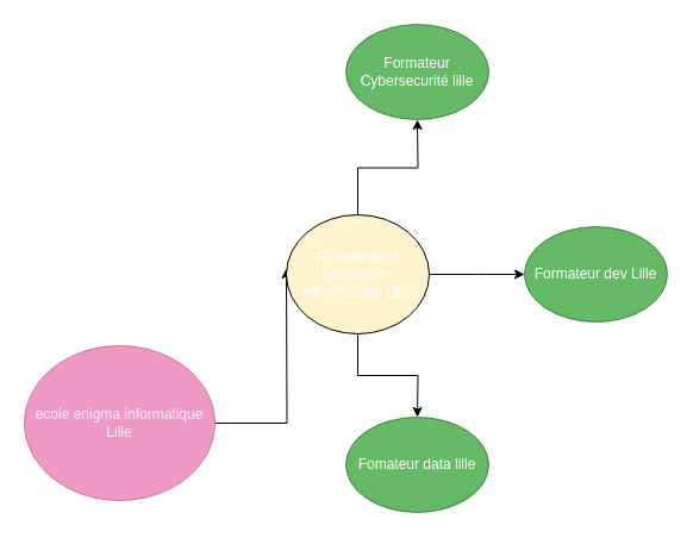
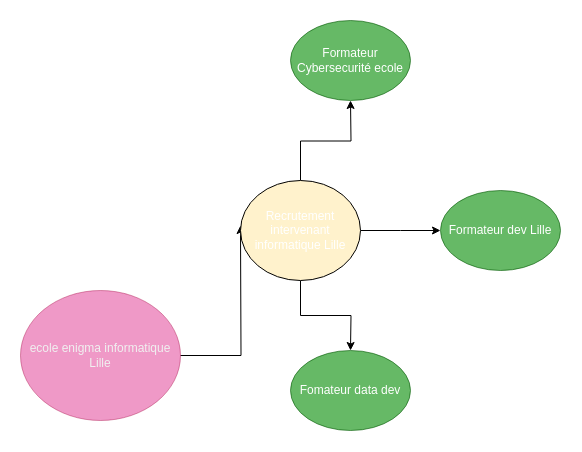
- <mxCell id="8" value="Formateur Cybersecurité lille" style="ellipse;whiteSpace=wrap;html=1;fillColor=#008a00;fontColor=#ffffff;strokeColor=#005700;opacity=60;" parent="1" vertex="1"><mxGeometry x="290" y="20" width="120" height="80" as="geometry" /></mxCell>
+ <mxCell id="8" value="Formateur Cybersecurité ecole" style="ellipse;whiteSpace=wrap;html=1;fillColor=#008a00;fontColor=#ffffff;strokeColor=#005700;opacity=60;" parent="1" vertex="1"><mxGeometry x="290" y="20" width="120" height="80" as="geometry" /></mxCell>
- <mxCell id="10" value="Fomateur data lille" style="ellipse;whiteSpace=wrap;html=1;fillColor=#008a00;fontColor=#ffffff;strokeColor=#005700;opacity=60;" parent="1" vertex="1"><mxGeometry x="290" y="350" width="120" height="80" as="geometry" /></mxCell>
+ <mxCell id="10" value="Fomateur data dev" style="ellipse;whiteSpace=wrap;html=1;fillColor=#008a00;fontColor=#ffffff;strokeColor=#005700;opacity=60;" parent="1" vertex="1"><mxGeometry x="290" y="350" width="120" height="80" as="geometry" /></mxCell>
